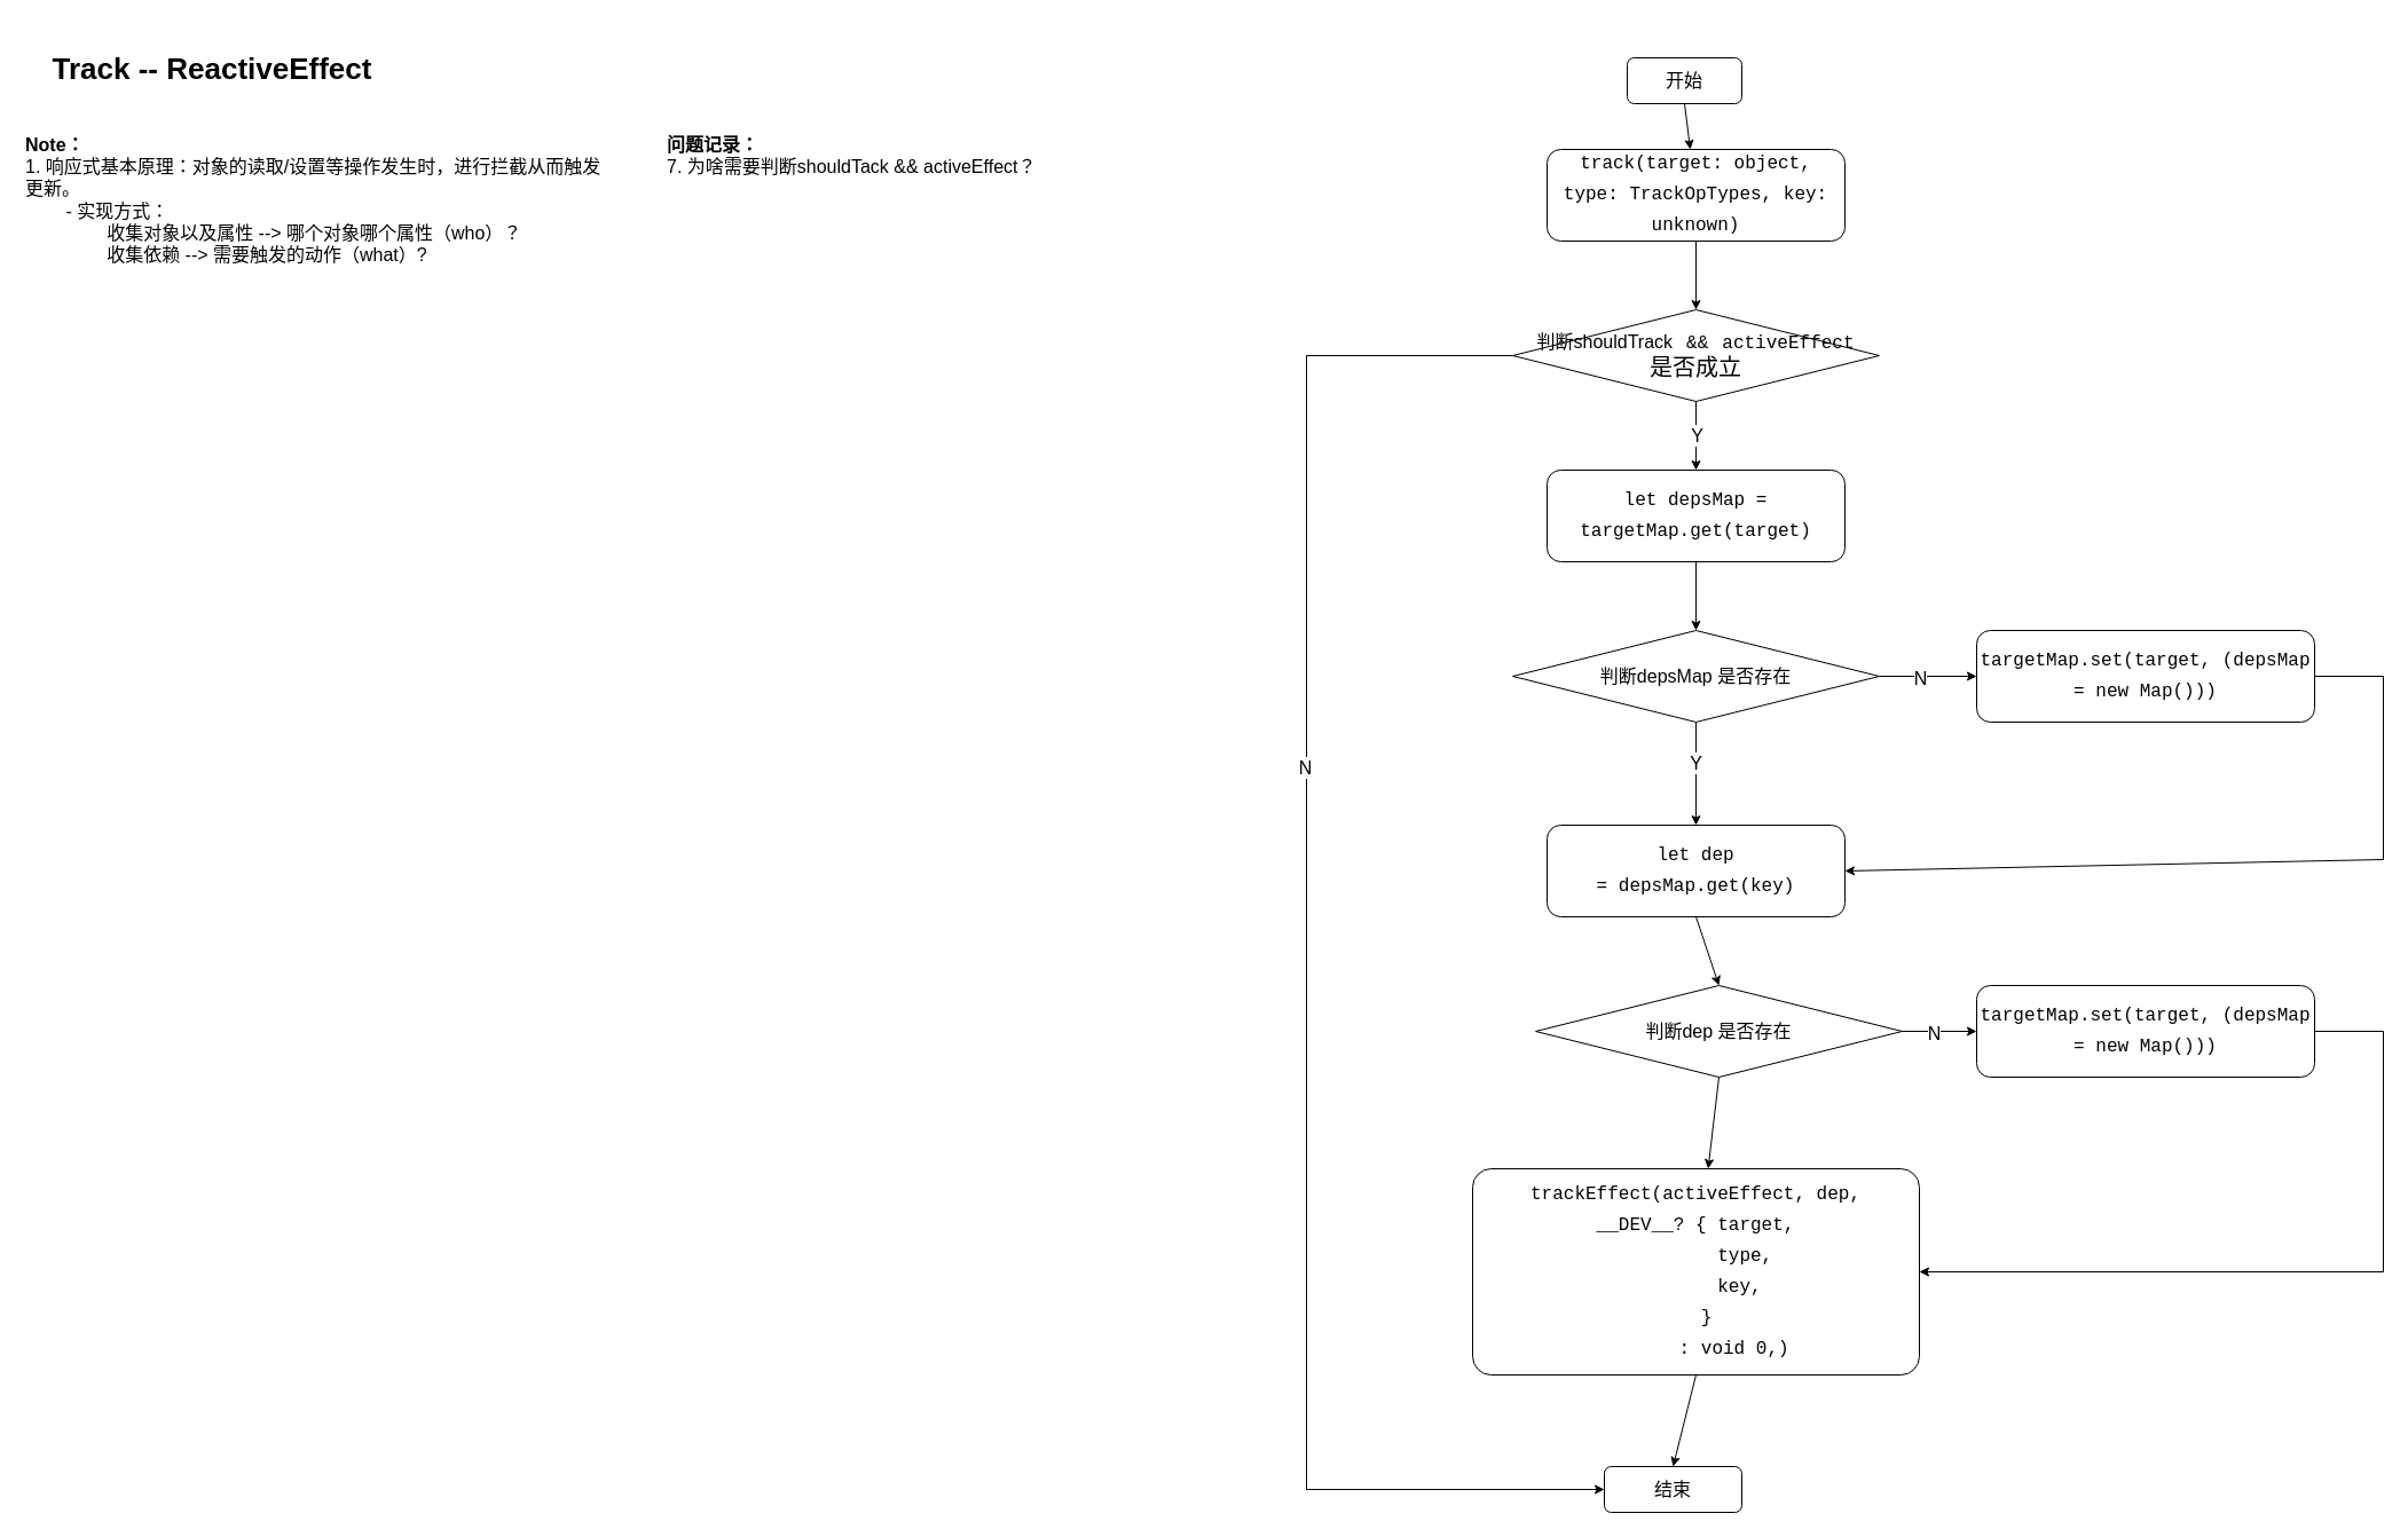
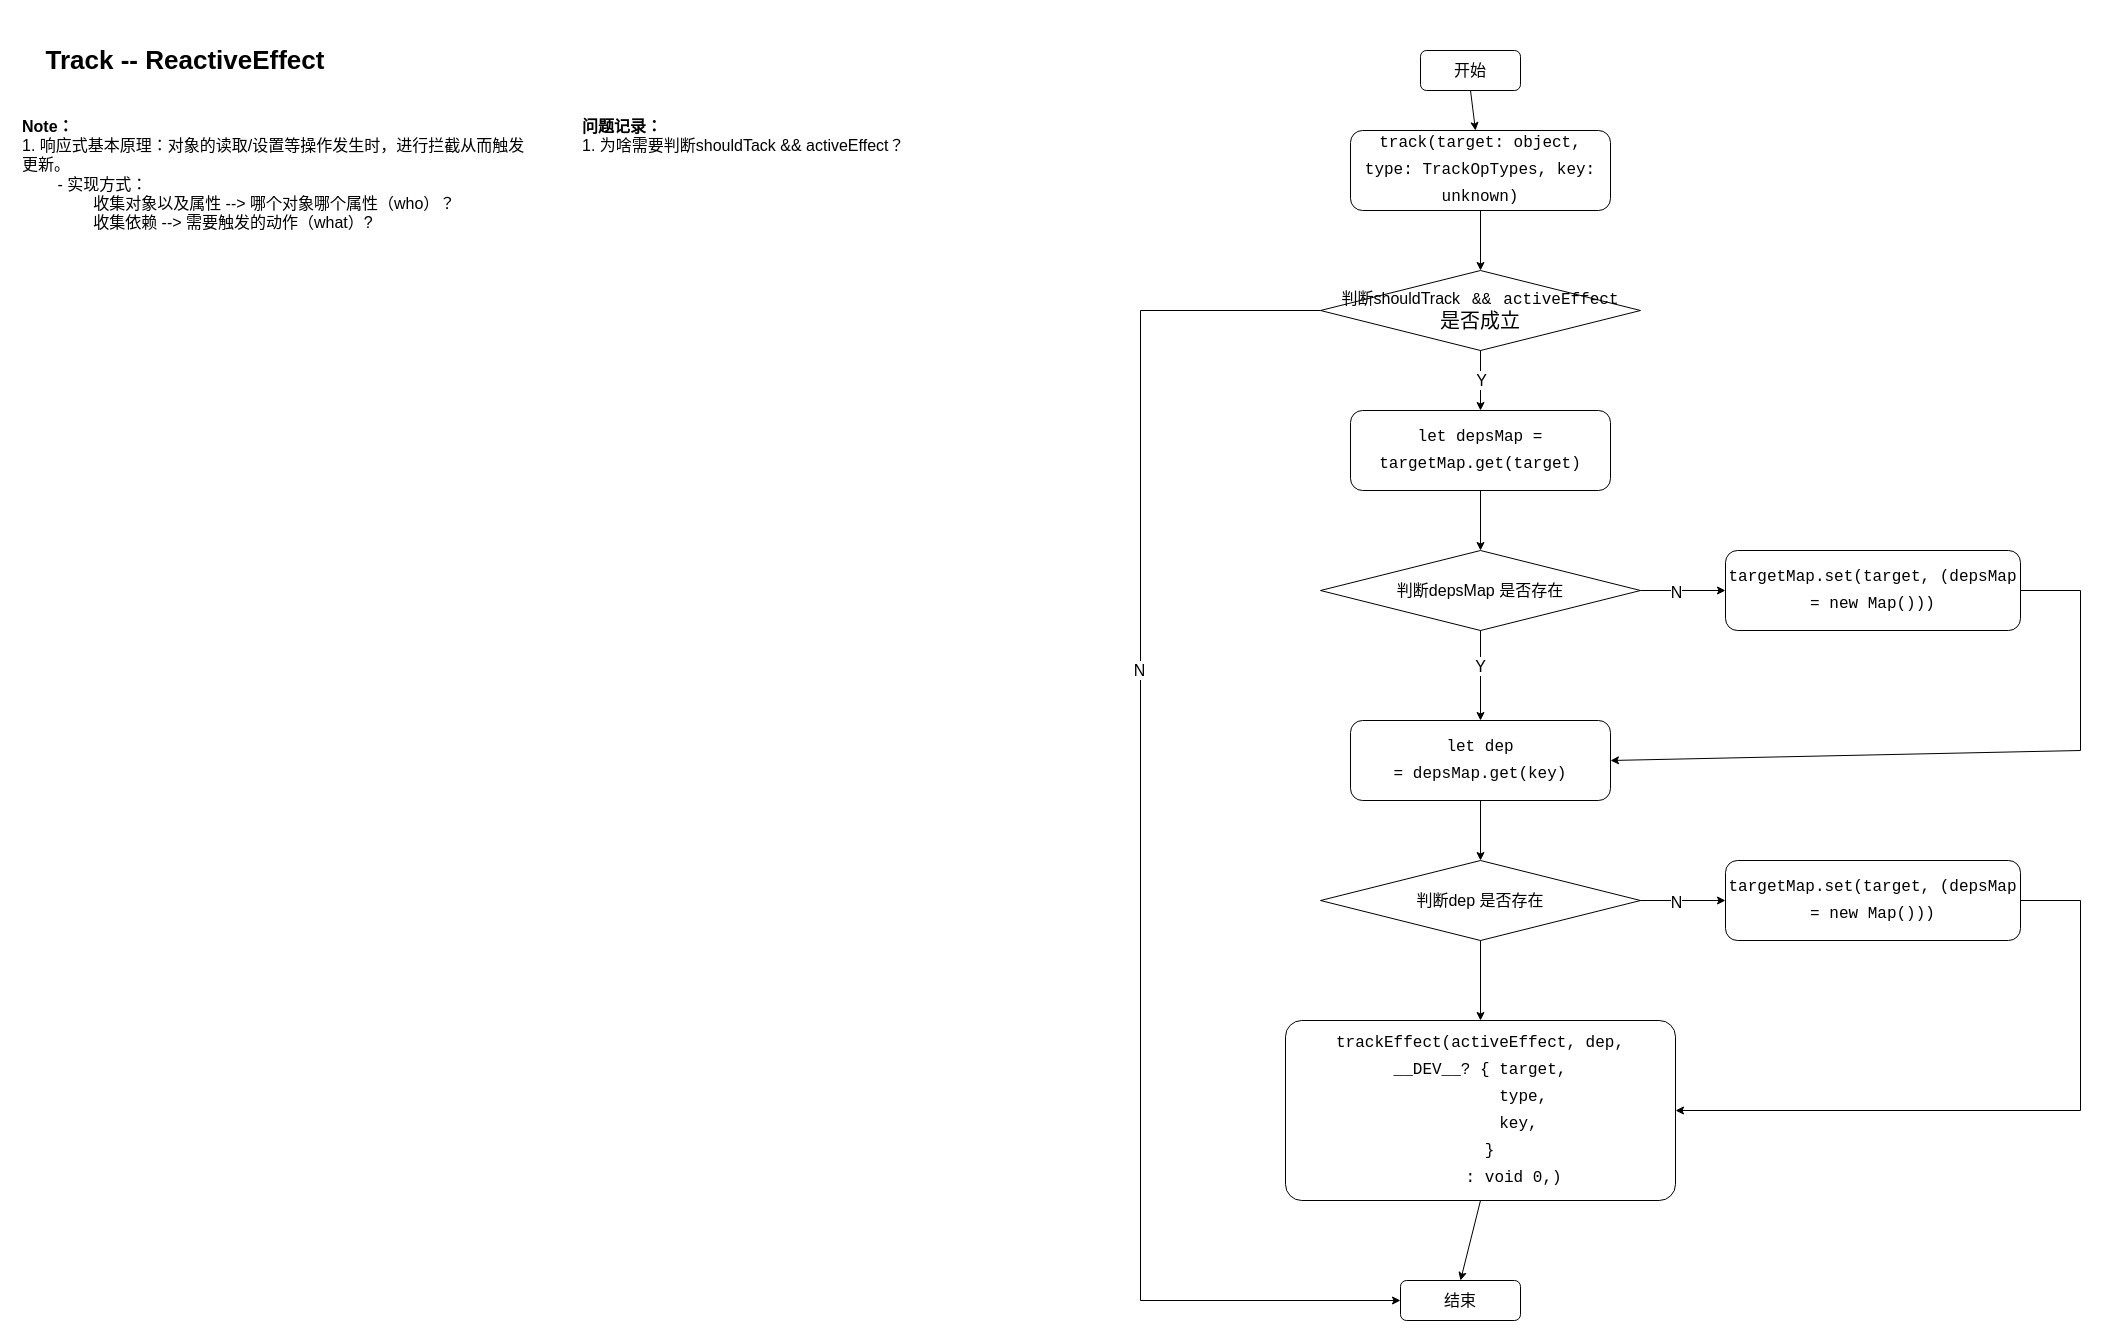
- <mxCell id="32" value="&lt;b&gt;问题记录：&lt;/b&gt;&lt;br&gt;7. 为啥需要判断shouldTack &amp;amp;&amp;amp; activeEffect？" style="text;html=1;strokeColor=none;fillColor=none;align=left;verticalAlign=top;whiteSpace=wrap;rounded=0;fontSize=16;" vertex="1" parent="1"><mxGeometry x="580" y="110" width="360" height="360" as="geometry" /></mxCell>
+ <mxCell id="32" value="&lt;b&gt;问题记录：&lt;/b&gt;&lt;br&gt;1. 为啥需要判断shouldTack &amp;amp;&amp;amp; activeEffect？" style="text;html=1;strokeColor=none;fillColor=none;align=left;verticalAlign=top;whiteSpace=wrap;rounded=0;fontSize=16;" vertex="1" parent="1"><mxGeometry x="580" y="110" width="360" height="360" as="geometry" /></mxCell>
- <mxCell id="23" value="判断dep 是否存在" style="rhombus;whiteSpace=wrap;html=1;fontSize=16;" vertex="1" parent="1"><mxGeometry x="1340" y="860" width="320" height="80" as="geometry" /></mxCell>
+ <mxCell id="23" value="判断dep 是否存在" style="rhombus;whiteSpace=wrap;html=1;fontSize=16;" vertex="1" parent="1"><mxGeometry x="1320" y="860" width="320" height="80" as="geometry" /></mxCell>
